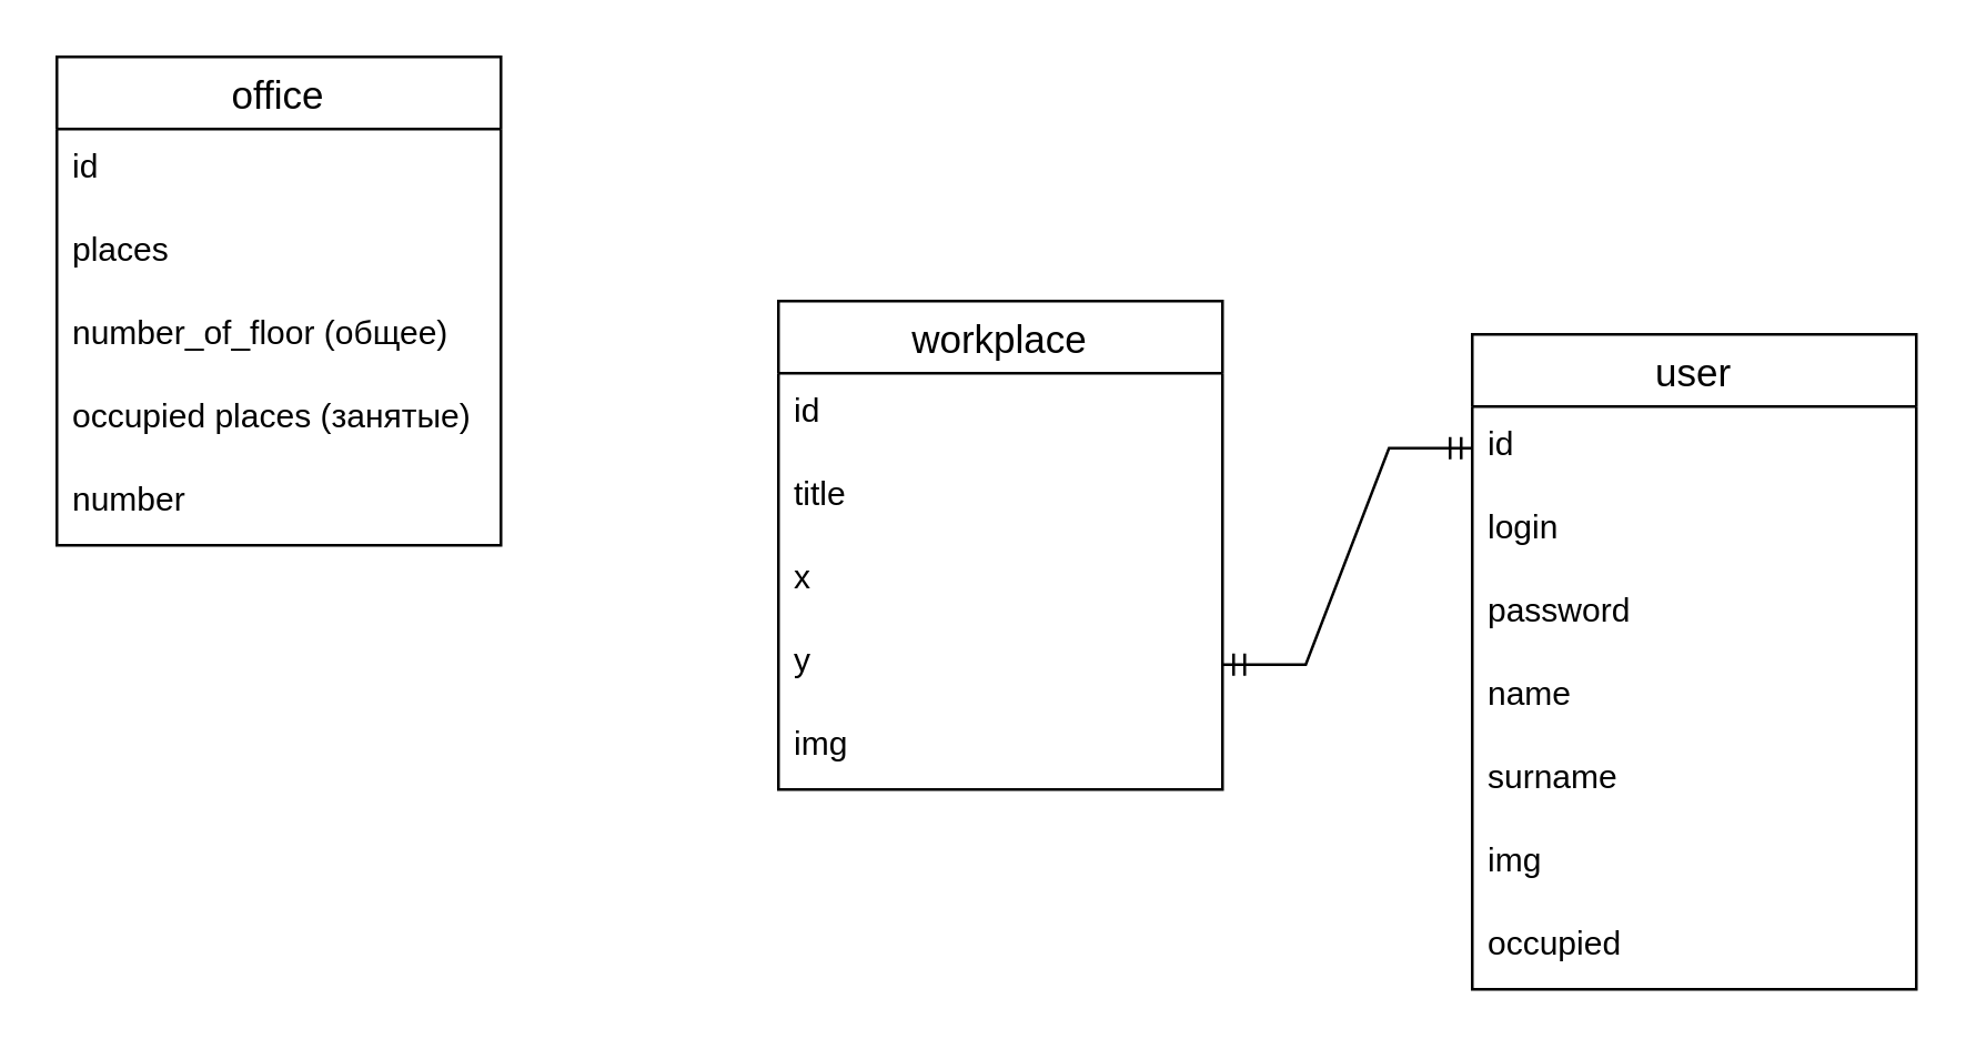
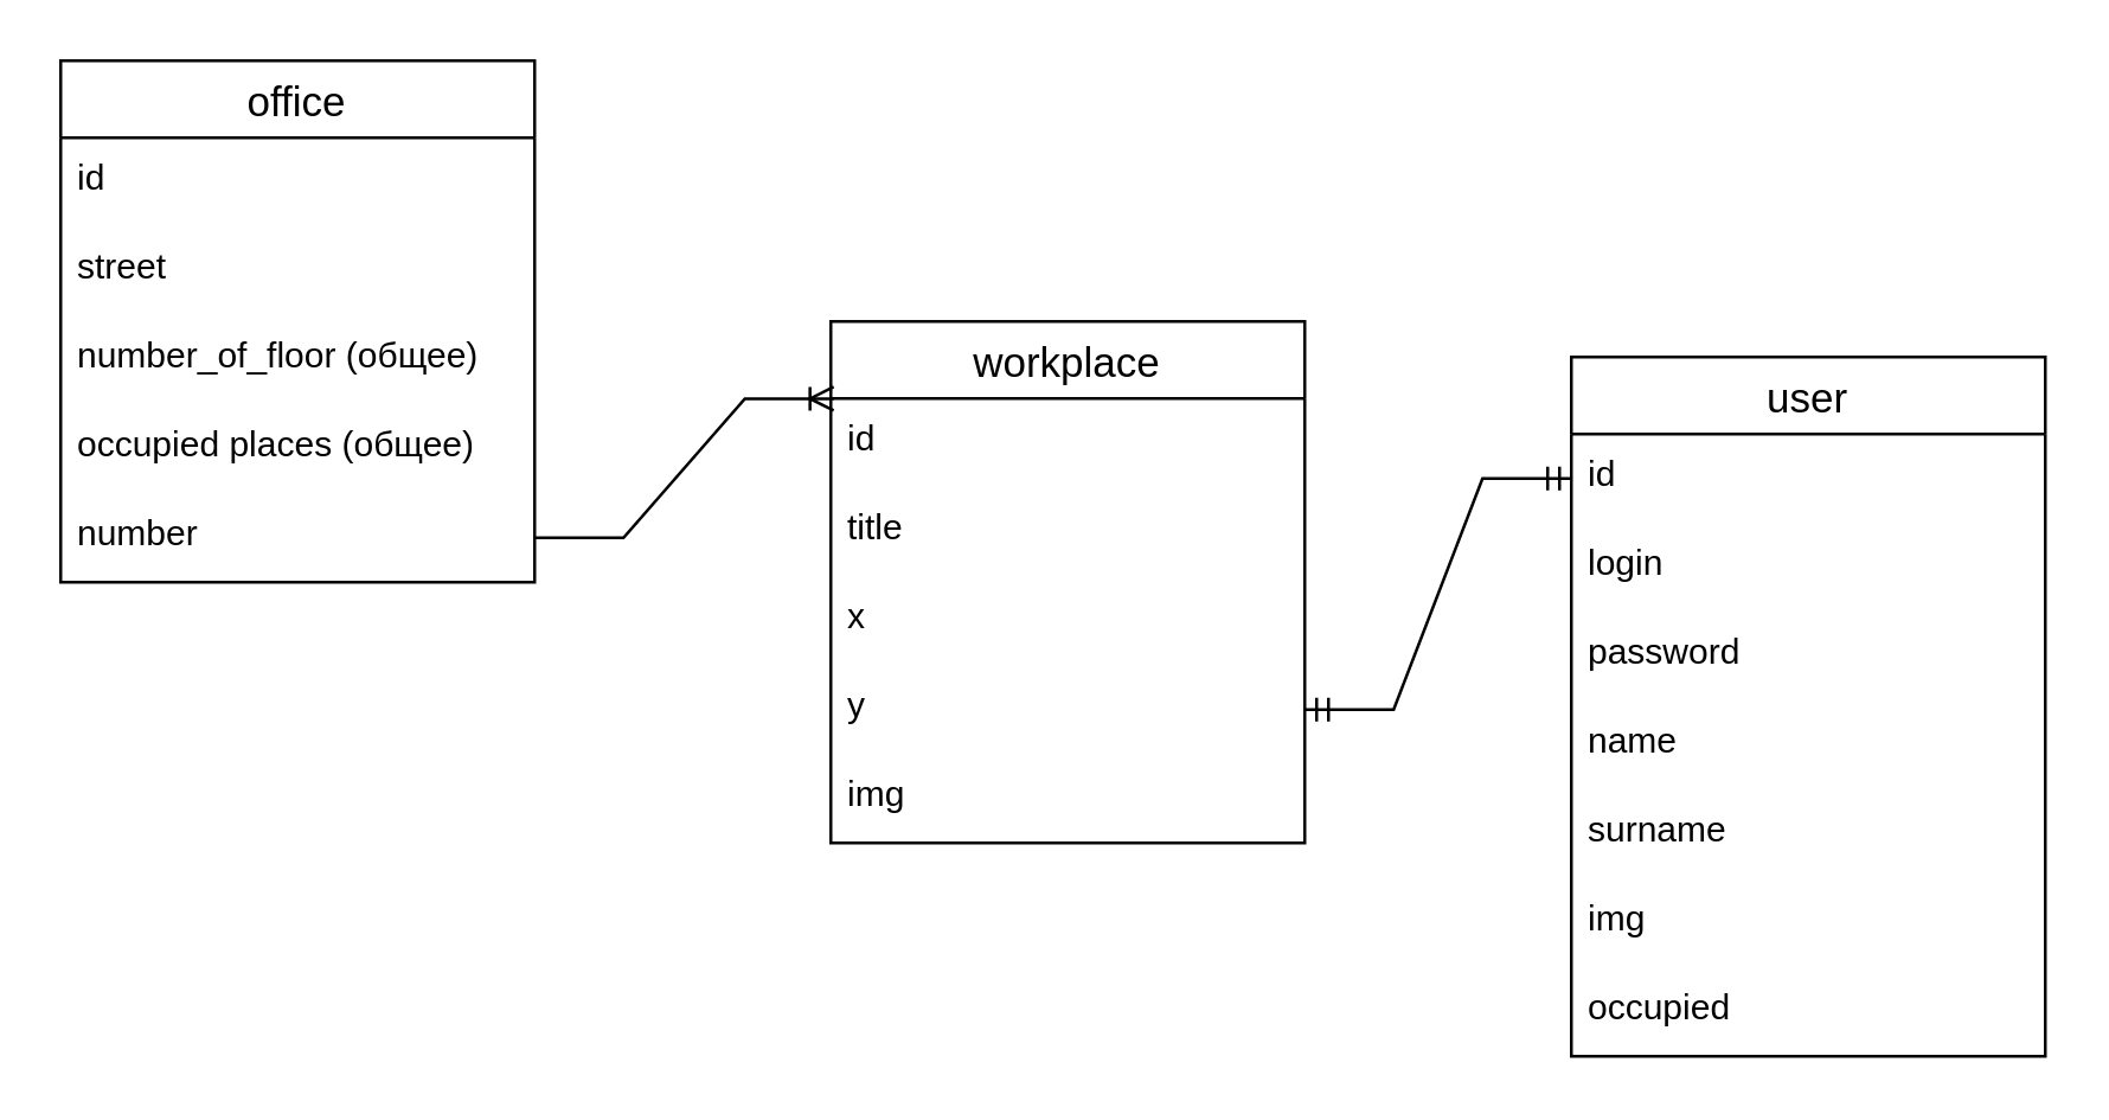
- <mxCell id="12" value="places" style="text;strokeColor=none;fillColor=none;spacingLeft=4;spacingRight=4;overflow=hidden;rotatable=0;points=[[0,0.5],[1,0.5]];portConstraint=eastwest;fontSize=12;whiteSpace=wrap;html=1;" parent="10" vertex="1"><mxGeometry y="56" width="160" height="30" as="geometry" /></mxCell>
+ <mxCell id="12" value="street" style="text;strokeColor=none;fillColor=none;spacingLeft=4;spacingRight=4;overflow=hidden;rotatable=0;points=[[0,0.5],[1,0.5]];portConstraint=eastwest;fontSize=12;whiteSpace=wrap;html=1;" parent="10" vertex="1"><mxGeometry y="56" width="160" height="30" as="geometry" /></mxCell>
- <mxCell id="14" value="occupied places (занятые)" style="text;strokeColor=none;fillColor=none;spacingLeft=4;spacingRight=4;overflow=hidden;rotatable=0;points=[[0,0.5],[1,0.5]];portConstraint=eastwest;fontSize=12;whiteSpace=wrap;html=1;" parent="10" vertex="1"><mxGeometry y="116" width="160" height="30" as="geometry" /></mxCell>
+ <mxCell id="14" value="occupied places (общее)" style="text;strokeColor=none;fillColor=none;spacingLeft=4;spacingRight=4;overflow=hidden;rotatable=0;points=[[0,0.5],[1,0.5]];portConstraint=eastwest;fontSize=12;whiteSpace=wrap;html=1;" parent="10" vertex="1"><mxGeometry y="116" width="160" height="30" as="geometry" /></mxCell>
+ <mxCell id="22" value="" style="edgeStyle=entityRelationEdgeStyle;fontSize=12;html=1;endArrow=ERoneToMany;rounded=0;entryX=0.006;entryY=0.148;entryDx=0;entryDy=0;entryPerimeter=0;exitX=1;exitY=0.5;exitDx=0;exitDy=0;" parent="1" source="15" target="16" edge="1"><mxGeometry width="100" height="100" relative="1" as="geometry"><mxPoint x="180" y="211" as="sourcePoint" /><mxPoint x="320" y="260" as="targetPoint" /></mxGeometry></mxCell>
